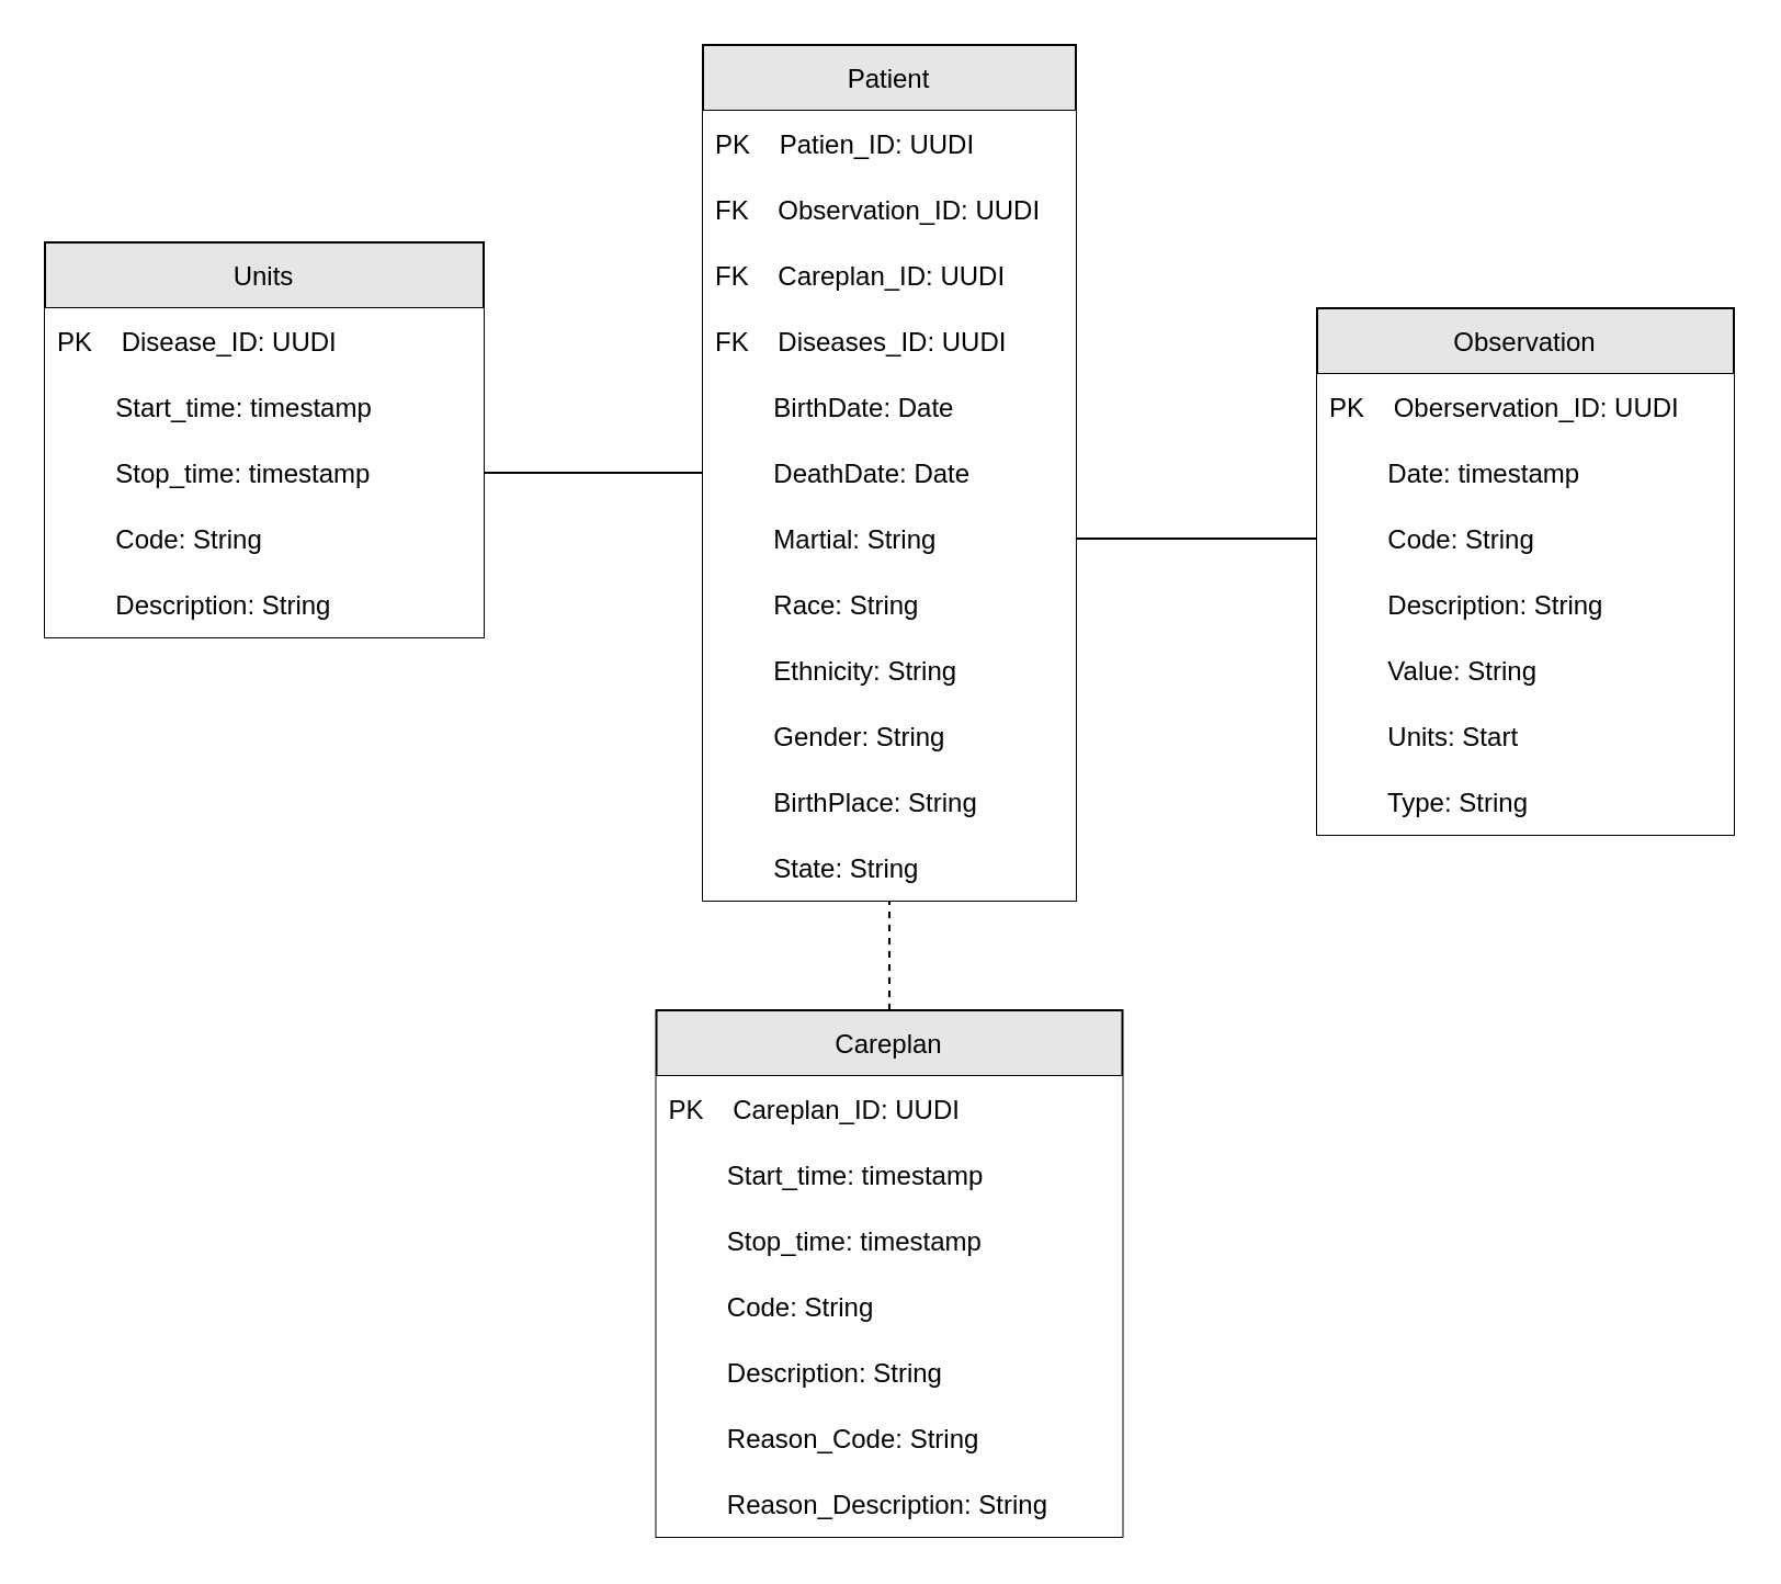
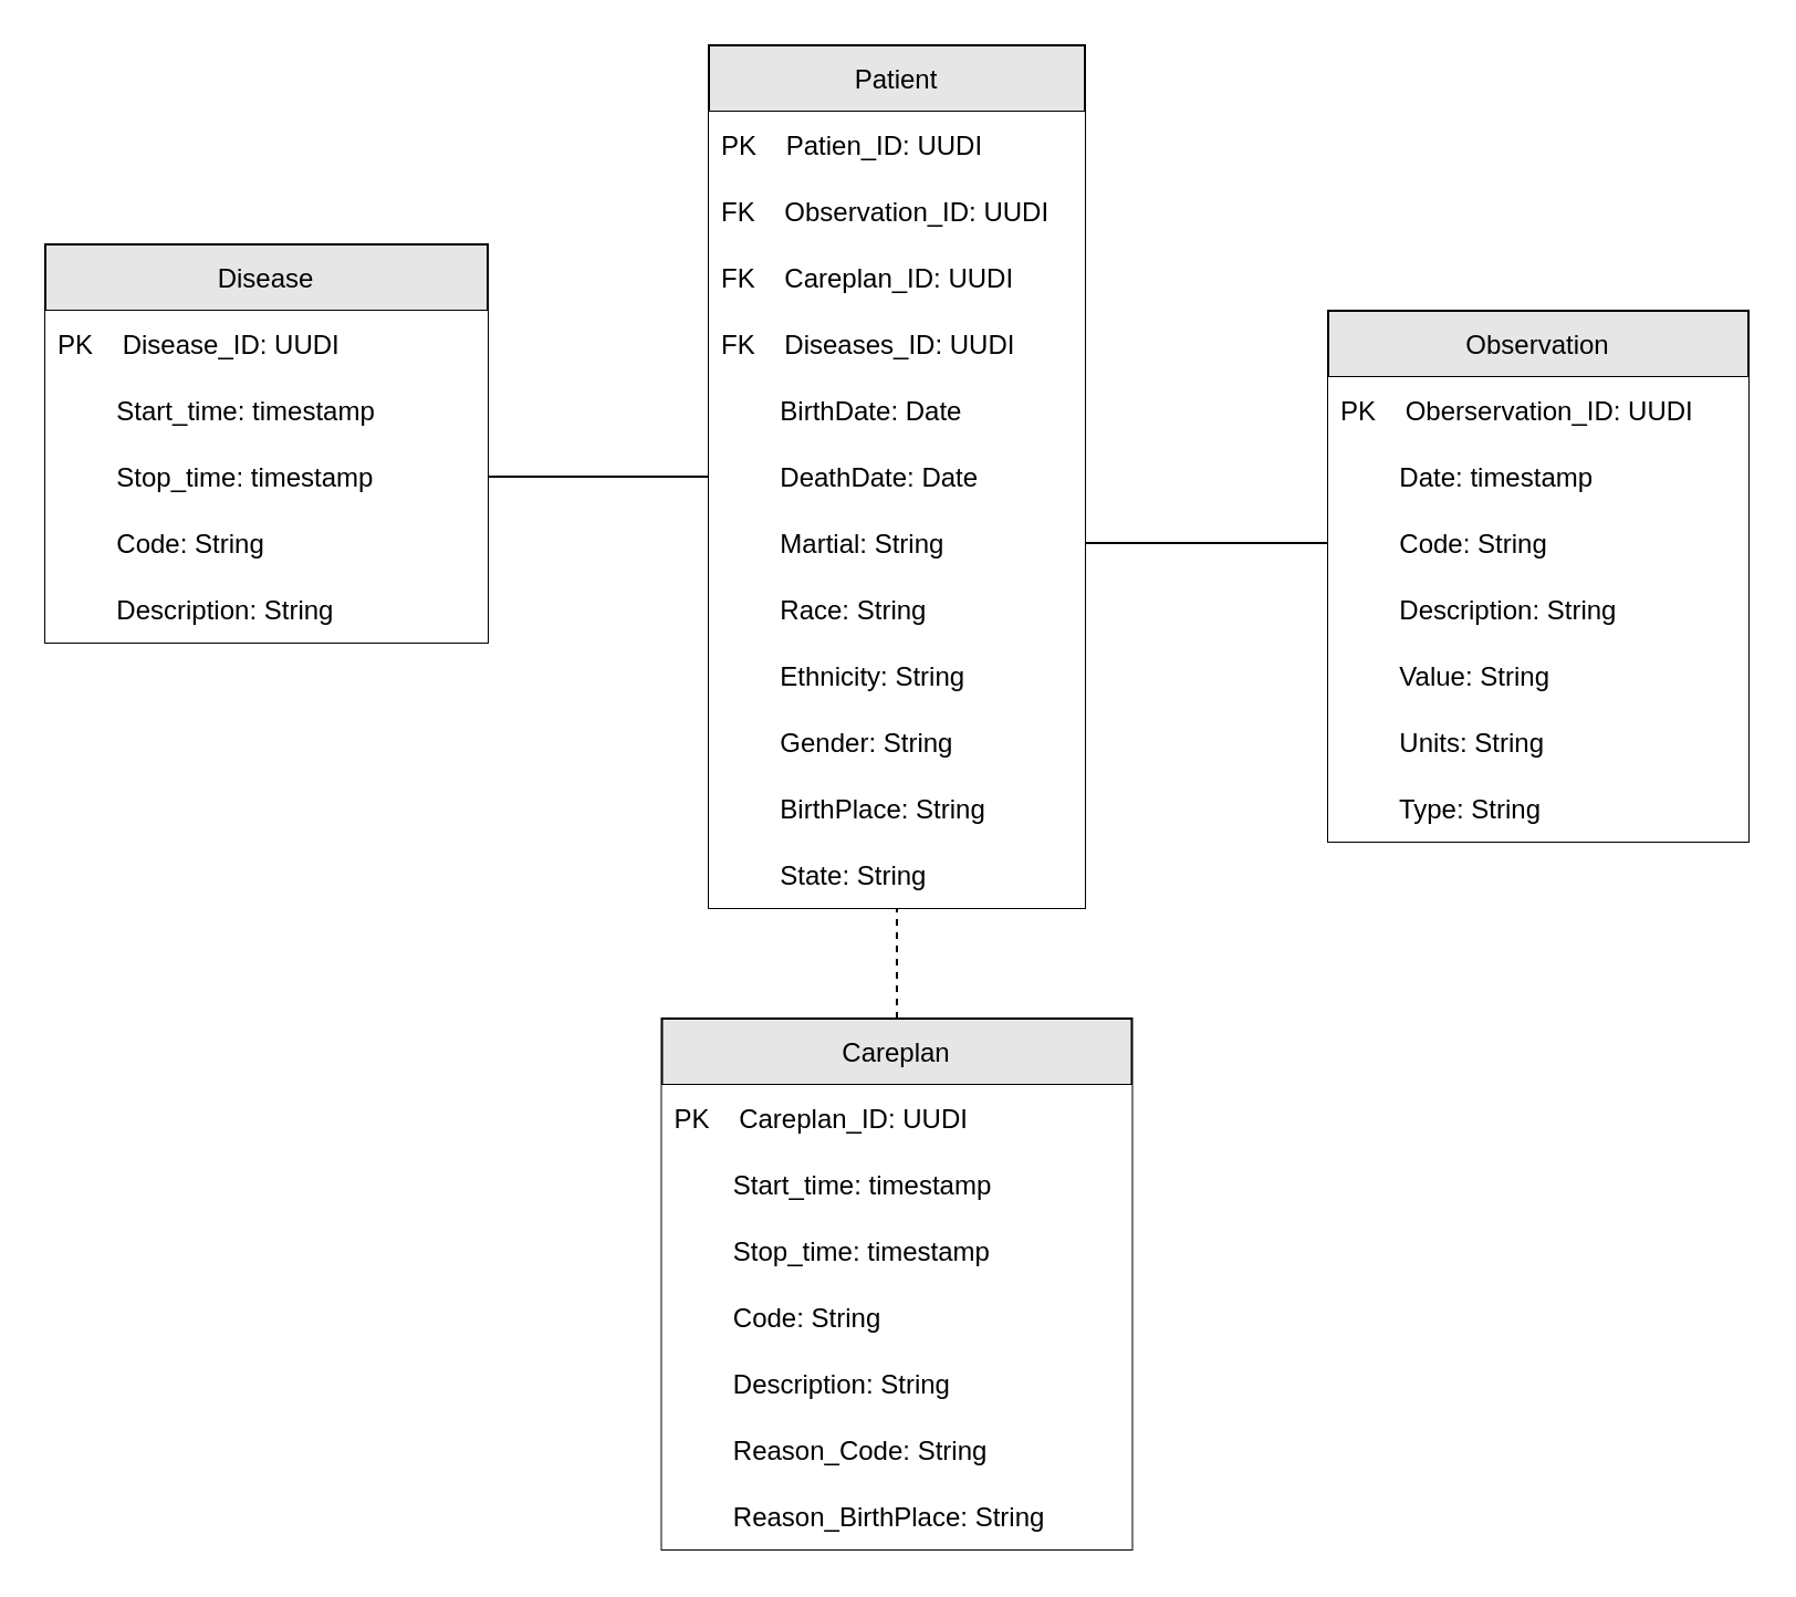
- <mxCell id="23" value="Units" style="swimlane;fontStyle=0;childLayout=stackLayout;horizontal=1;startSize=30;horizontalStack=0;resizeParent=1;resizeParentMax=0;resizeLast=0;collapsible=1;marginBottom=0;fillColor=#E6E6E6;" vertex="1" parent="1"><mxGeometry x="20" y="110" width="200" height="180" as="geometry" /></mxCell>
+ <mxCell id="23" value="Disease" style="swimlane;fontStyle=0;childLayout=stackLayout;horizontal=1;startSize=30;horizontalStack=0;resizeParent=1;resizeParentMax=0;resizeLast=0;collapsible=1;marginBottom=0;fillColor=#E6E6E6;" vertex="1" parent="1"><mxGeometry x="20" y="110" width="200" height="180" as="geometry" /></mxCell>
- <mxCell id="8" value="        Units: Start" style="text;strokeColor=none;fillColor=#FFFFFF;align=left;verticalAlign=middle;spacingLeft=4;spacingRight=4;overflow=hidden;points=[[0,0.5],[1,0.5]];portConstraint=eastwest;rotatable=0;" vertex="1" parent="2"><mxGeometry y="180" width="190" height="30" as="geometry" /></mxCell>
+ <mxCell id="8" value="        Units: String" style="text;strokeColor=none;fillColor=#FFFFFF;align=left;verticalAlign=middle;spacingLeft=4;spacingRight=4;overflow=hidden;points=[[0,0.5],[1,0.5]];portConstraint=eastwest;rotatable=0;" vertex="1" parent="2"><mxGeometry y="180" width="190" height="30" as="geometry" /></mxCell>
- <mxCell id="36" value="        Reason_Description: String" style="text;strokeColor=none;fillColor=#FFFFFF;align=left;verticalAlign=middle;spacingLeft=4;spacingRight=4;overflow=hidden;points=[[0,0.5],[1,0.5]];portConstraint=eastwest;rotatable=0;" vertex="1" parent="29"><mxGeometry y="210" width="212.5" height="30" as="geometry" /></mxCell>
+ <mxCell id="36" value="        Reason_BirthPlace: String" style="text;strokeColor=none;fillColor=#FFFFFF;align=left;verticalAlign=middle;spacingLeft=4;spacingRight=4;overflow=hidden;points=[[0,0.5],[1,0.5]];portConstraint=eastwest;rotatable=0;" vertex="1" parent="29"><mxGeometry y="210" width="212.5" height="30" as="geometry" /></mxCell>
